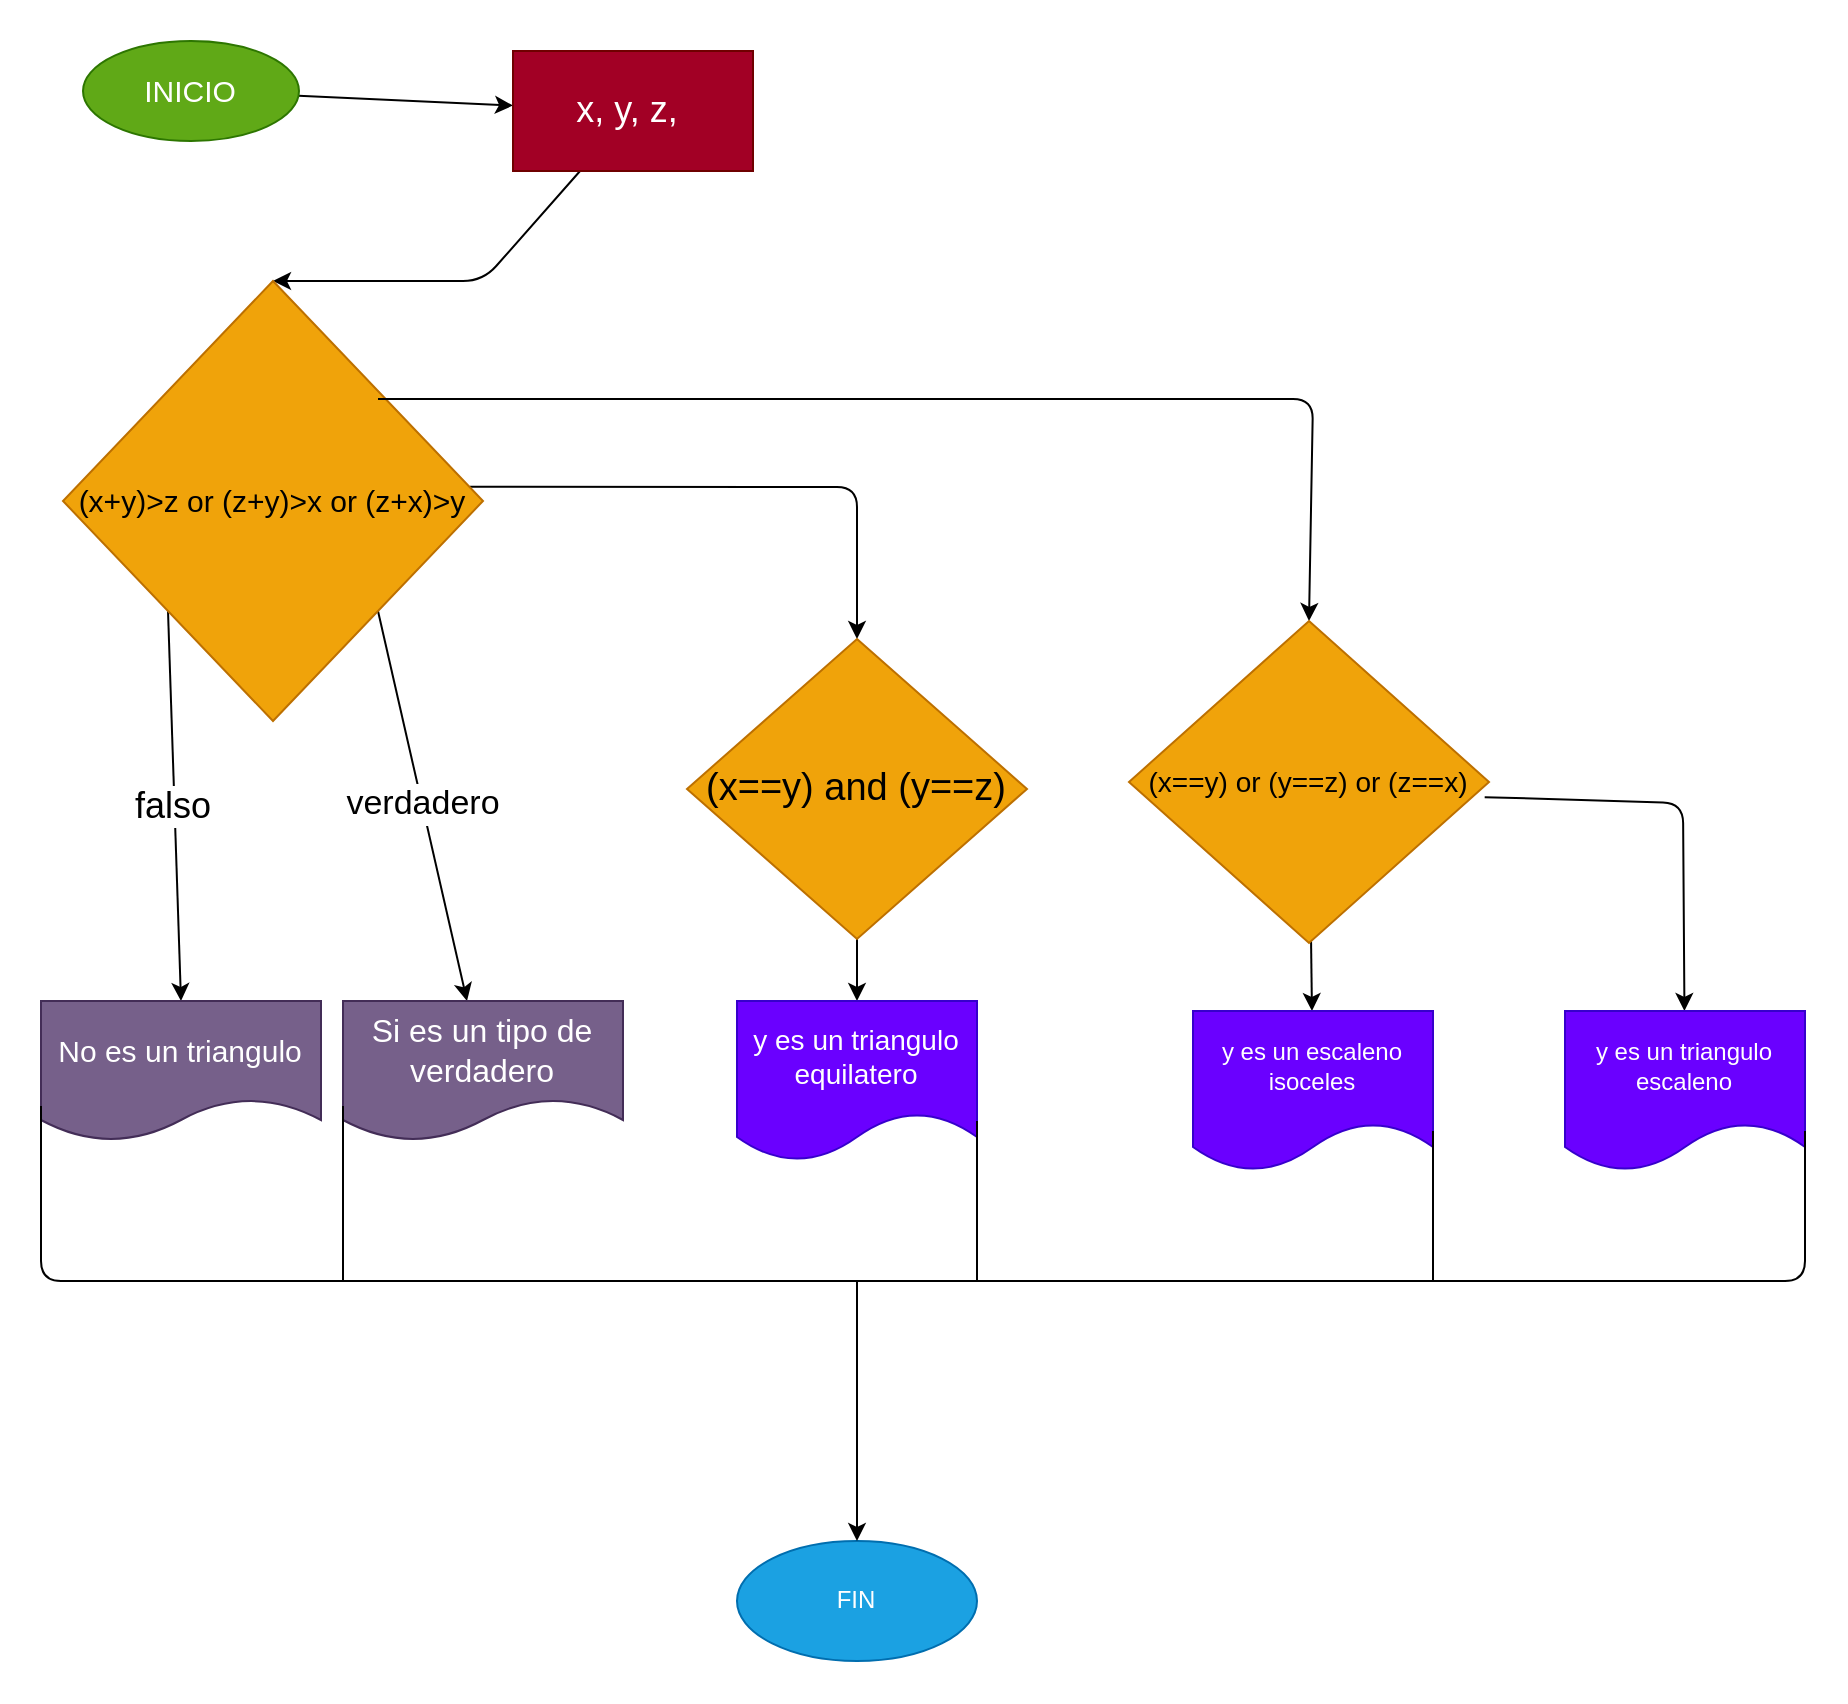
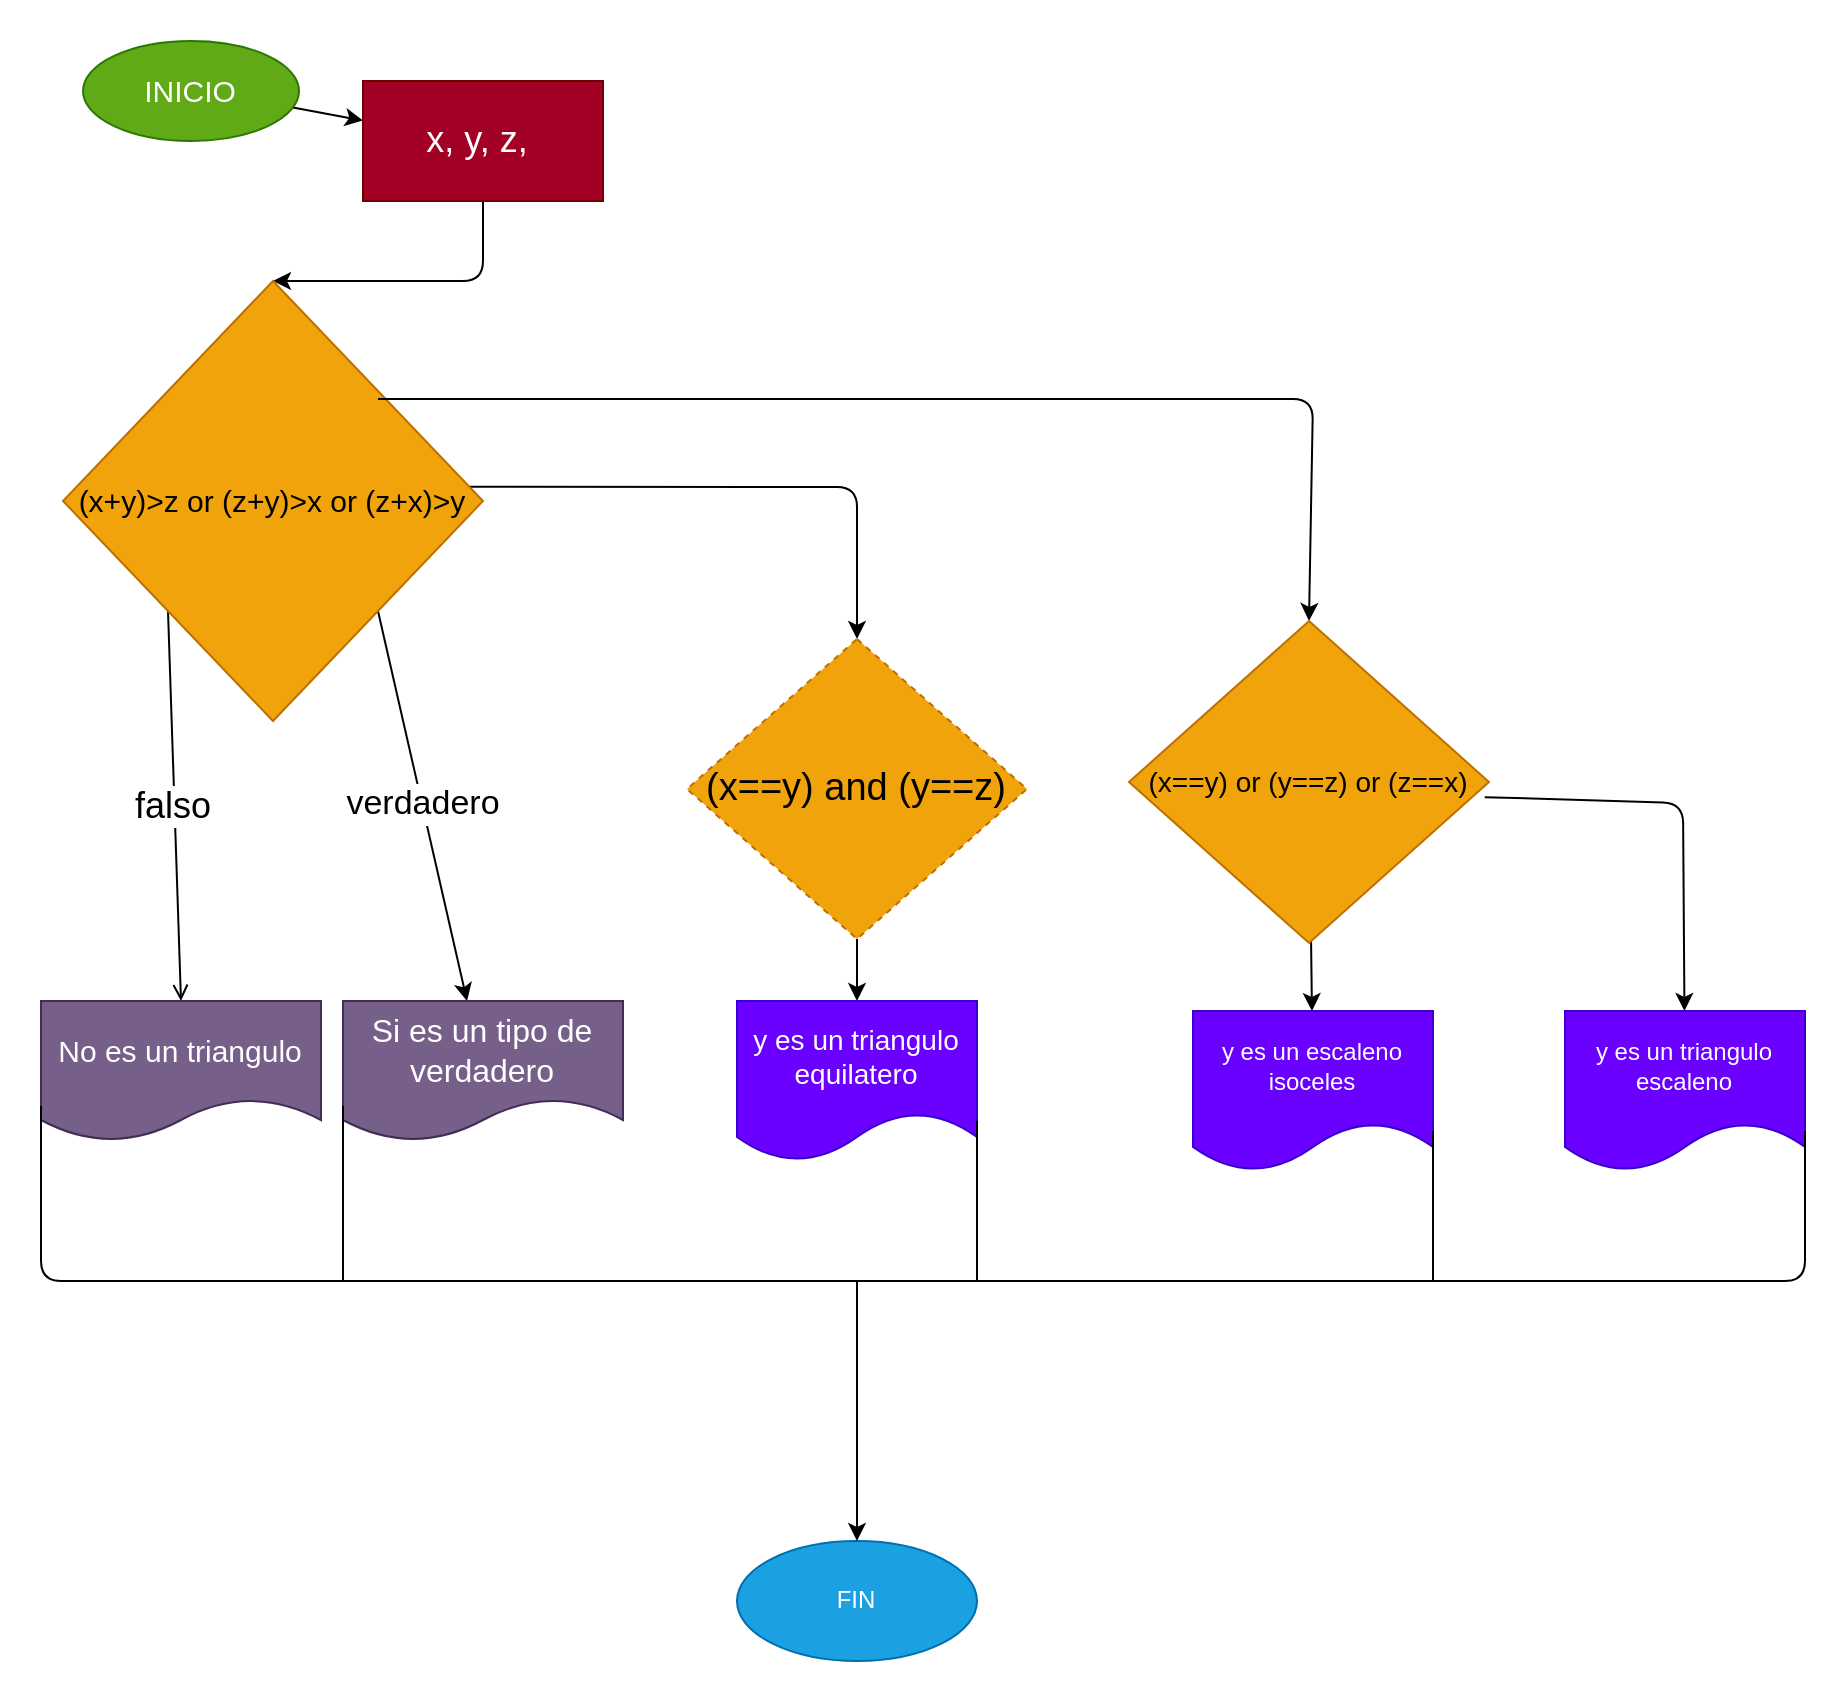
- <mxCell id="5" value="&lt;span style=&quot;font-size: 18px&quot;&gt;x, y, z,&amp;nbsp;&lt;/span&gt;" style="whiteSpace=wrap;html=1;fillColor=#a20025;fontColor=#ffffff;strokeColor=#6F0000;" vertex="1" parent="1"><mxGeometry x="256" y="25" width="120" height="60" as="geometry" /></mxCell>
+ <mxCell id="5" value="&lt;span style=&quot;font-size: 18px&quot;&gt;x, y, z,&amp;nbsp;&lt;/span&gt;" style="whiteSpace=wrap;html=1;fillColor=#a20025;fontColor=#ffffff;strokeColor=#6F0000;" vertex="1" parent="1"><mxGeometry x="181" y="40" width="120" height="60" as="geometry" /></mxCell>
- <mxCell id="14" value="&lt;font style=&quot;font-size: 19px&quot;&gt;(x==y) and (y==z)&lt;/font&gt;" style="rhombus;whiteSpace=wrap;html=1;fillColor=#f0a30a;strokeColor=#BD7000;fontColor=#000000;" vertex="1" parent="1"><mxGeometry x="343" y="319" width="170" height="150" as="geometry" /></mxCell>
+ <mxCell id="14" value="&lt;font style=&quot;font-size: 19px&quot;&gt;(x==y) and (y==z)&lt;/font&gt;" style="rhombus;whiteSpace=wrap;html=1;fillColor=#f0a30a;strokeColor=#BD7000;fontColor=#000000;dashed=1;" vertex="1" parent="1"><mxGeometry x="343" y="319" width="170" height="150" as="geometry" /></mxCell>
- <mxCell id="7" value="falso" style="edgeStyle=none;html=1;fontSize=18;entryX=0.5;entryY=0;entryDx=0;entryDy=0;exitX=0;exitY=1;exitDx=0;exitDy=0;" edge="1" parent="1" source="9" target="11"><mxGeometry x="0.009" y="-1" relative="1" as="geometry"><mxPoint x="361.404" y="202.861" as="targetPoint" /><mxPoint as="offset" /></mxGeometry></mxCell>
+ <mxCell id="7" value="falso" style="edgeStyle=none;html=1;fontSize=18;entryX=0.5;entryY=0;entryDx=0;entryDy=0;exitX=0;exitY=1;exitDx=0;exitDy=0;endArrow=open;" edge="1" parent="1" source="9" target="11"><mxGeometry x="0.009" y="-1" relative="1" as="geometry"><mxPoint x="361.404" y="202.861" as="targetPoint" /><mxPoint as="offset" /></mxGeometry></mxCell>
